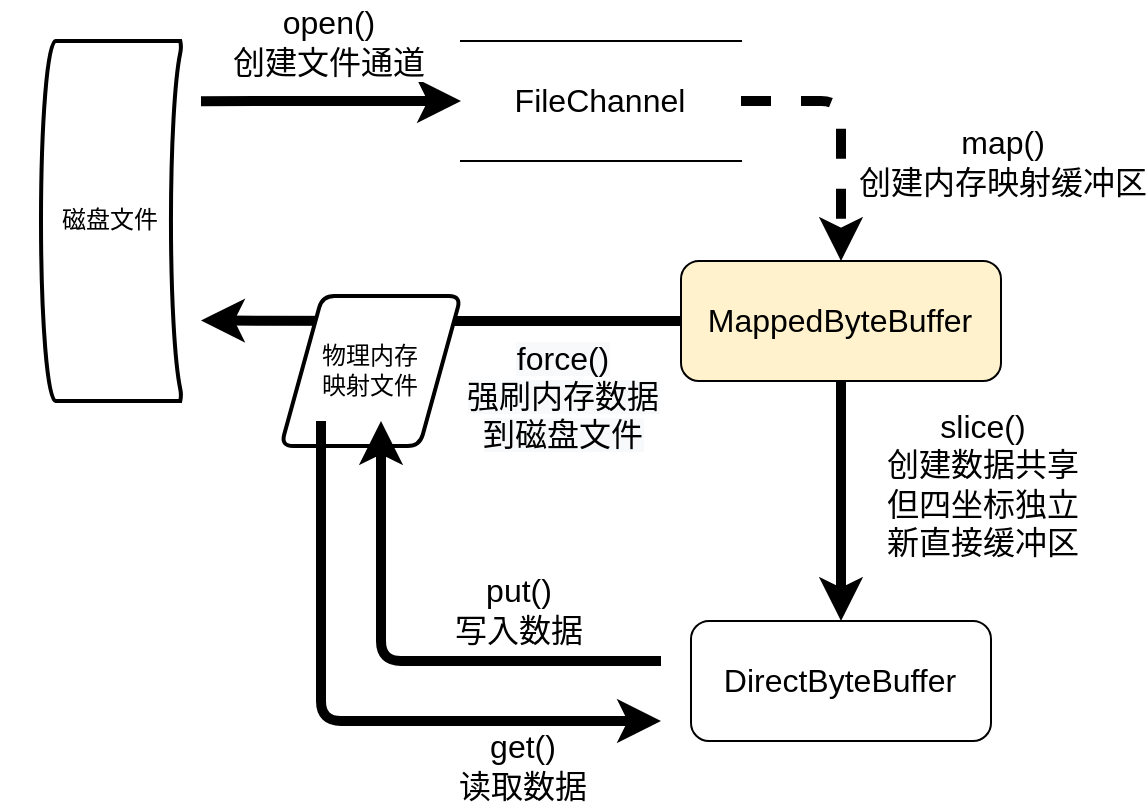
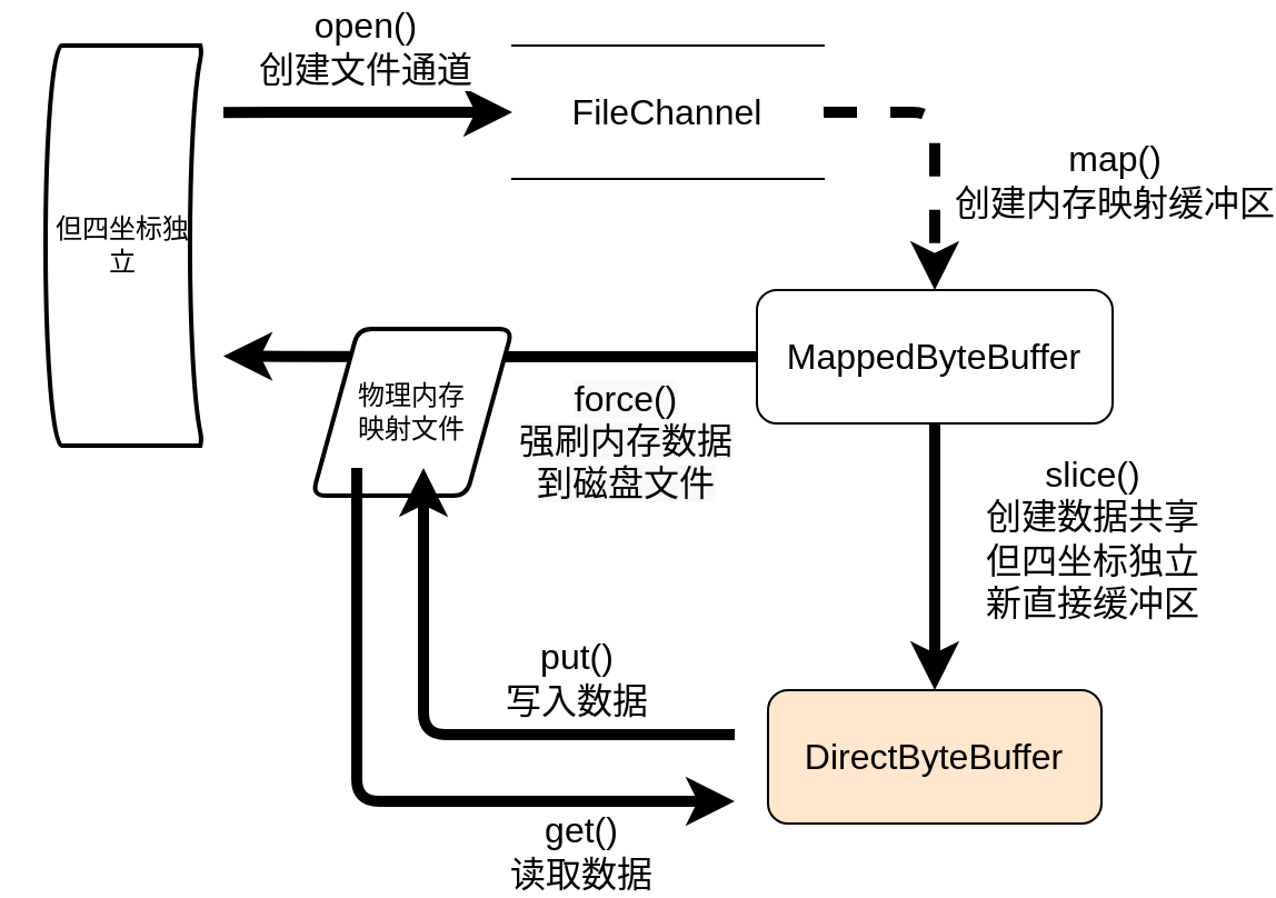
- <mxCell id="10" value="磁盘文件" style="strokeWidth=2;html=1;shape=mxgraph.flowchart.stored_data;whiteSpace=wrap;" parent="1" vertex="1"><mxGeometry x="20" y="20" width="70" height="180" as="geometry" /></mxCell>
+ <mxCell id="10" value="但四坐标独立" style="strokeWidth=2;html=1;shape=mxgraph.flowchart.stored_data;whiteSpace=wrap;" parent="1" vertex="1"><mxGeometry x="20" y="20" width="70" height="180" as="geometry" /></mxCell>
- <mxCell id="9" value="&lt;font style=&quot;font-size: 16px&quot;&gt;MappedByteBuffer&lt;/font&gt;" style="rounded=1;whiteSpace=wrap;html=1;fillColor=#fff2cc;" parent="1" vertex="1"><mxGeometry x="340" y="130" width="160" height="60" as="geometry" /></mxCell>
+ <mxCell id="9" value="&lt;font style=&quot;font-size: 16px&quot;&gt;MappedByteBuffer&lt;/font&gt;" style="rounded=1;whiteSpace=wrap;html=1;" parent="1" vertex="1"><mxGeometry x="340" y="130" width="160" height="60" as="geometry" /></mxCell>
- <mxCell id="14" value="&lt;font style=&quot;font-size: 16px&quot;&gt;DirectByteBuffer&lt;/font&gt;" style="whiteSpace=wrap;html=1;rounded=1;" parent="1" vertex="1"><mxGeometry x="345" y="310" width="150" height="60" as="geometry" /></mxCell>
+ <mxCell id="14" value="&lt;font style=&quot;font-size: 16px&quot;&gt;DirectByteBuffer&lt;/font&gt;" style="whiteSpace=wrap;html=1;rounded=1;fillColor=#ffe6cc;" parent="1" vertex="1"><mxGeometry x="345" y="310" width="150" height="60" as="geometry" /></mxCell>
